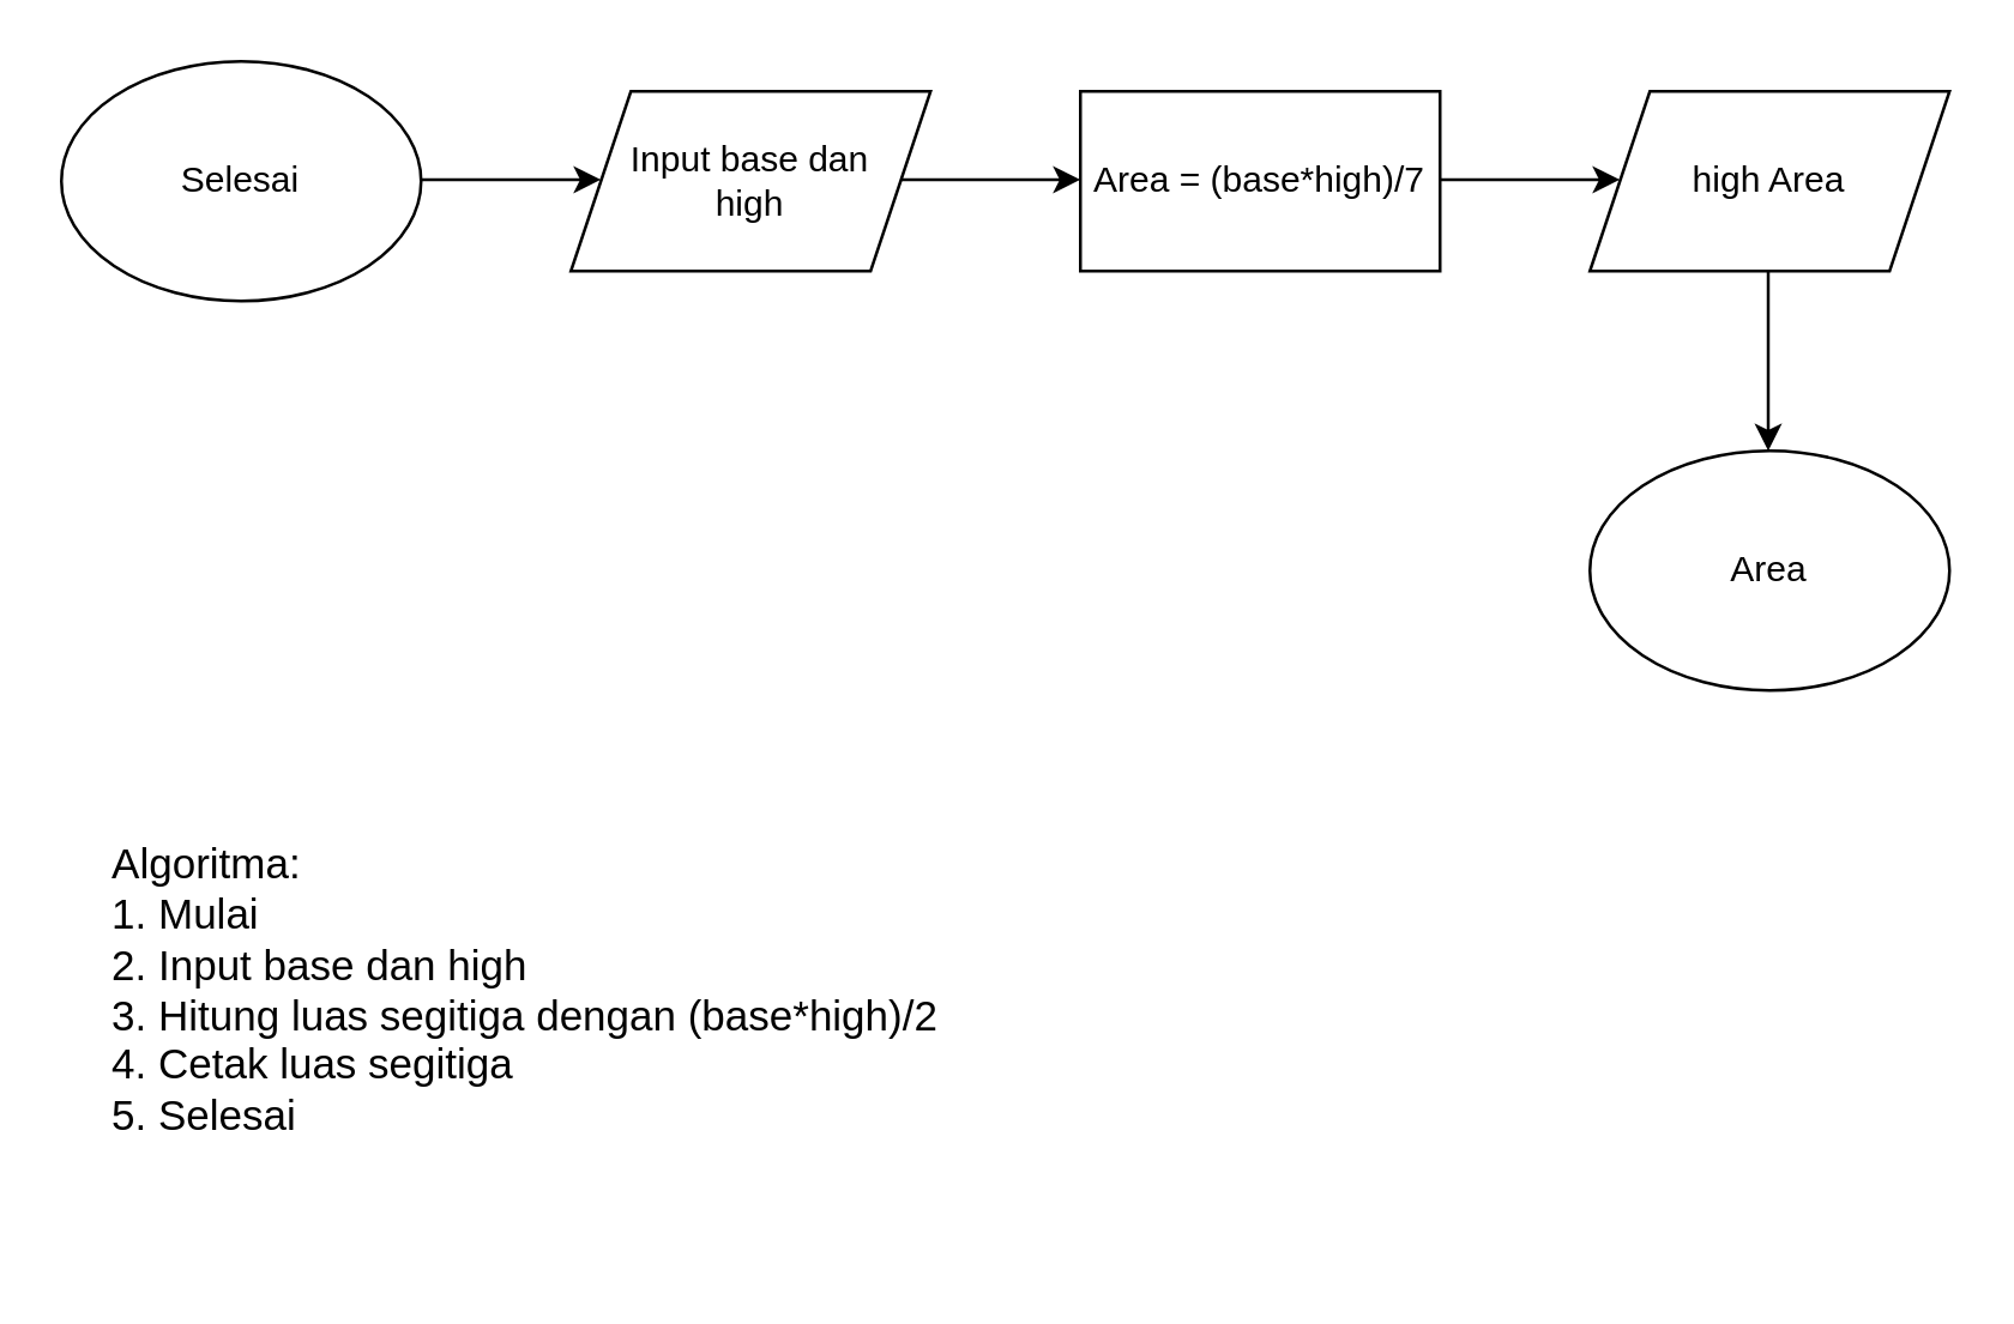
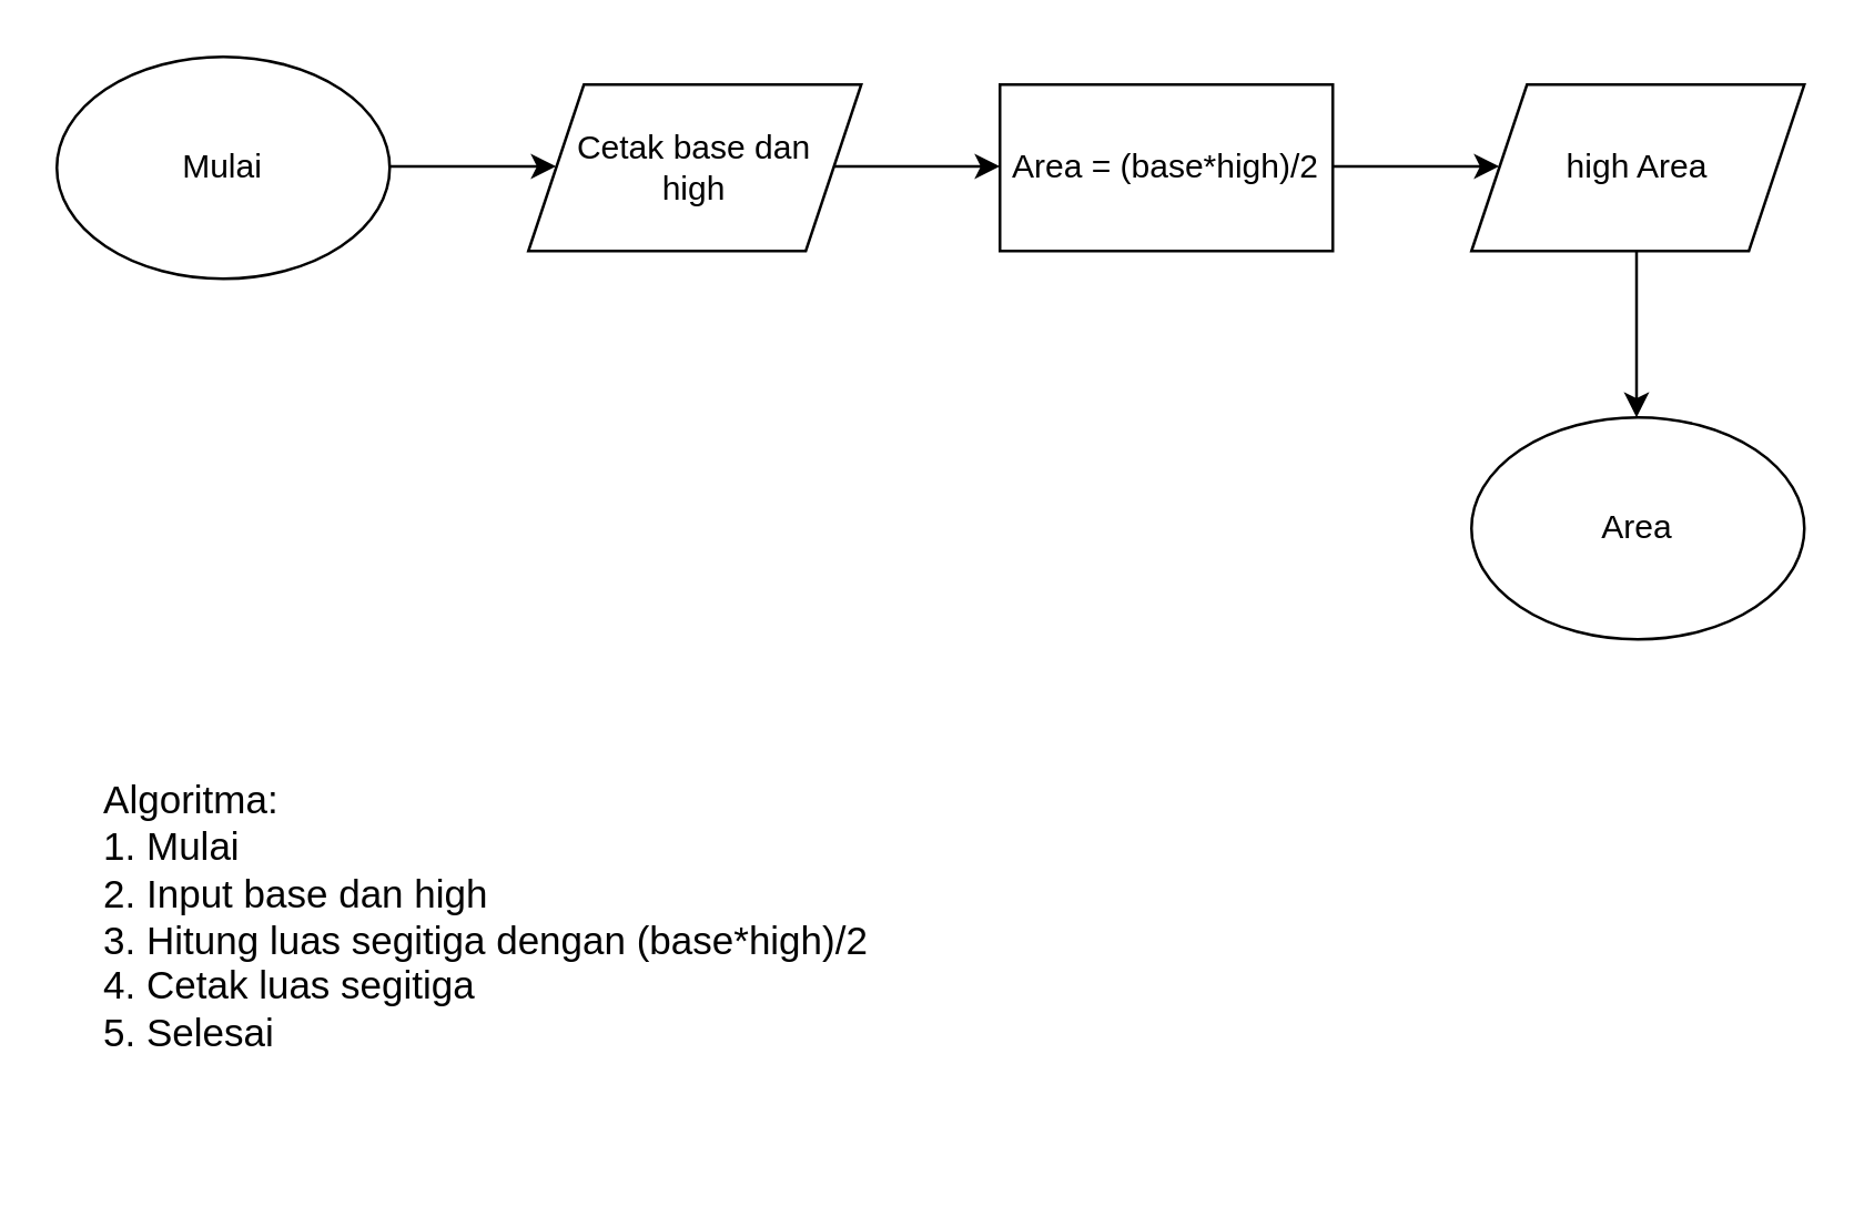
- <mxCell id="2" value="Selesai" style="ellipse;whiteSpace=wrap;html=1;" parent="1" vertex="1"><mxGeometry x="20" y="20" width="120" height="80" as="geometry" /></mxCell>
+ <mxCell id="2" value="Mulai" style="ellipse;whiteSpace=wrap;html=1;" parent="1" vertex="1"><mxGeometry x="20" y="20" width="120" height="80" as="geometry" /></mxCell>
- <mxCell id="4" value="Input base dan &lt;br&gt;high" style="shape=parallelogram;perimeter=parallelogramPerimeter;whiteSpace=wrap;html=1;fixedSize=1;" parent="1" vertex="1"><mxGeometry x="190" y="30" width="120" height="60" as="geometry" /></mxCell>
+ <mxCell id="4" value="Cetak base dan &lt;br&gt;high" style="shape=parallelogram;perimeter=parallelogramPerimeter;whiteSpace=wrap;html=1;fixedSize=1;" parent="1" vertex="1"><mxGeometry x="190" y="30" width="120" height="60" as="geometry" /></mxCell>
- <mxCell id="6" value="Area = (base*high)/7" style="rounded=0;whiteSpace=wrap;html=1;" parent="1" vertex="1"><mxGeometry x="360" y="30" width="120" height="60" as="geometry" /></mxCell>
+ <mxCell id="6" value="Area = (base*high)/2" style="rounded=0;whiteSpace=wrap;html=1;" parent="1" vertex="1"><mxGeometry x="360" y="30" width="120" height="60" as="geometry" /></mxCell>
